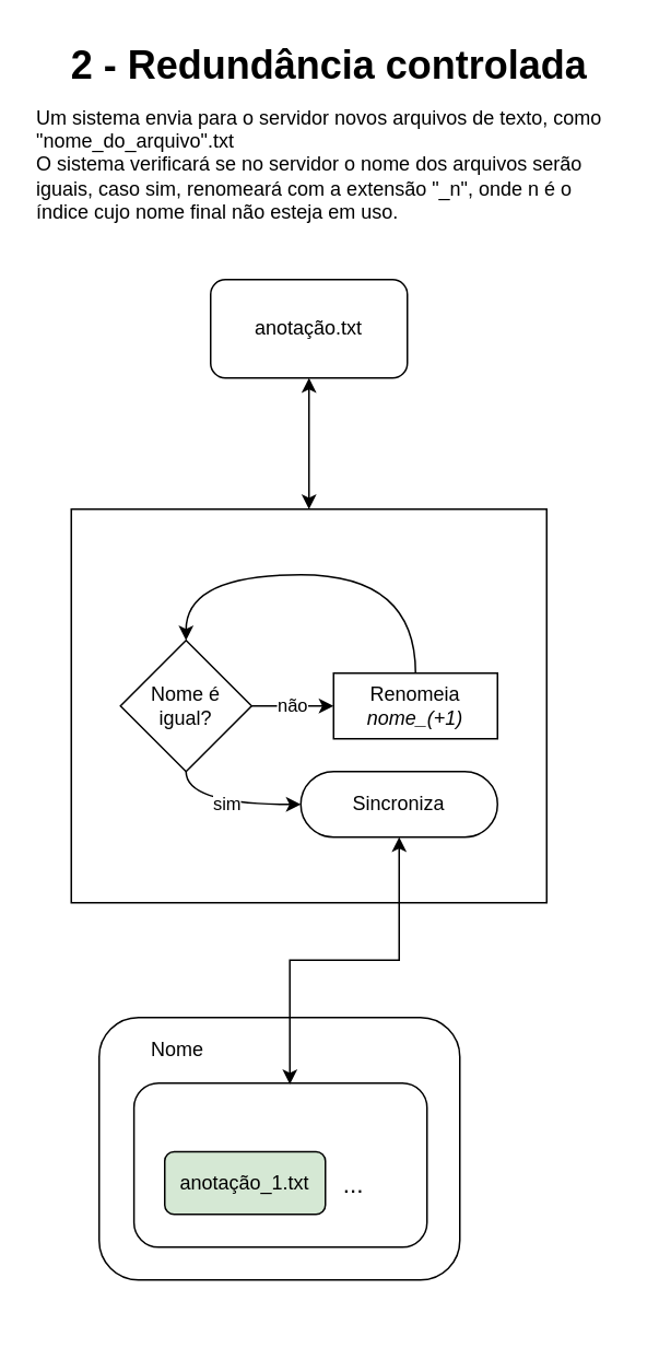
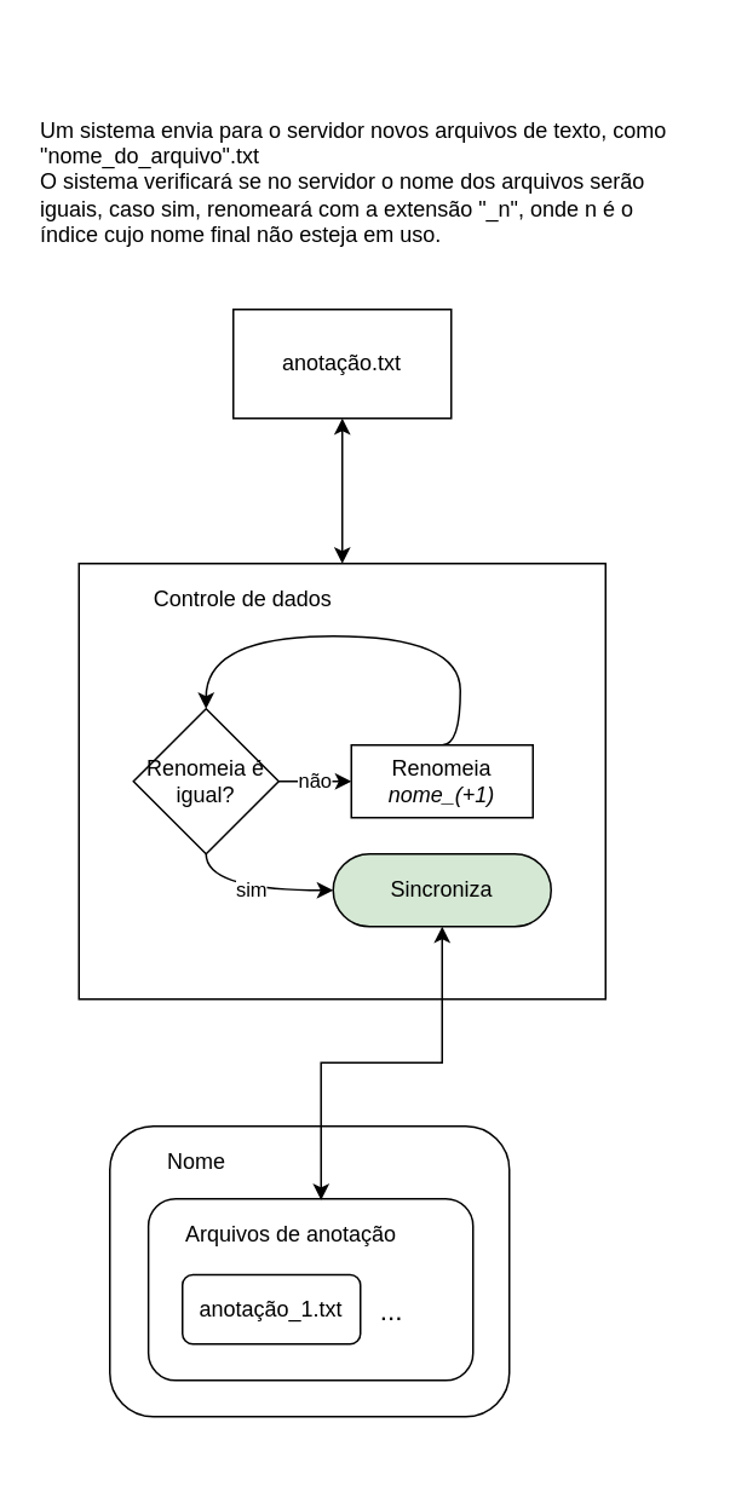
- <mxCell id="4" value="2 - Redundância controlada" style="text;strokeColor=none;fillColor=none;html=1;fontSize=24;fontStyle=1;verticalAlign=middle;align=center;rounded=1;glass=0;" parent="1" vertex="1"><mxGeometry x="20" y="20" width="360" height="40" as="geometry" /></mxCell>
- <mxCell id="3" value="anotação.txt" style="whiteSpace=wrap;html=1;rounded=1;" parent="1" vertex="1"><mxGeometry x="128" y="170" width="120" height="60" as="geometry" /></mxCell>
+ <mxCell id="3" value="anotação.txt" style="whiteSpace=wrap;html=1;" parent="1" vertex="1"><mxGeometry x="128" y="170" width="120" height="60" as="geometry" /></mxCell>
+ <mxCell id="16" value="Controle de dados" style="text;html=1;strokeColor=none;fillColor=none;align=center;verticalAlign=middle;whiteSpace=wrap;rounded=0;" parent="13" vertex="1"><mxGeometry x="60" y="30" width="101" height="20" as="geometry" /></mxCell>
- <mxCell id="15" value="Nome é&lt;br&gt;igual?" style="rhombus;whiteSpace=wrap;html=1;" parent="13" vertex="1"><mxGeometry x="50" y="100" width="80" height="80" as="geometry" /></mxCell>
+ <mxCell id="15" value="Renomeia é&lt;br&gt;igual?" style="rhombus;whiteSpace=wrap;html=1;" parent="13" vertex="1"><mxGeometry x="50" y="100" width="80" height="80" as="geometry" /></mxCell>
- <mxCell id="18" value="Renomeia&lt;br&gt;&lt;i&gt;nome_(+1)&lt;/i&gt;" style="shape=step;perimeter=stepPerimeter;whiteSpace=wrap;html=1;fixedSize=1;size=-29;" parent="13" vertex="1"><mxGeometry x="180" y="120" width="100" height="40" as="geometry" /></mxCell>
+ <mxCell id="18" value="Renomeia&lt;br&gt;&lt;i&gt;nome_(+1)&lt;/i&gt;" style="shape=step;perimeter=stepPerimeter;whiteSpace=wrap;html=1;fixedSize=1;size=-29;" parent="13" vertex="1"><mxGeometry x="170" y="120" width="100" height="40" as="geometry" /></mxCell>
- <mxCell id="20" value="Sincroniza" style="whiteSpace=wrap;html=1;rounded=1;arcSize=50;" parent="13" vertex="1"><mxGeometry x="160" y="180" width="120" height="40" as="geometry" /></mxCell>
+ <mxCell id="20" value="Sincroniza" style="whiteSpace=wrap;html=1;rounded=1;arcSize=50;fillColor=#d5e8d4;" parent="13" vertex="1"><mxGeometry x="160" y="180" width="120" height="40" as="geometry" /></mxCell>
+ <mxCell id="10" value="Arquivos de anotação" style="text;html=1;strokeColor=none;fillColor=none;align=left;verticalAlign=middle;whiteSpace=wrap;rounded=0;glass=0;" parent="6" vertex="1"><mxGeometry x="60" y="70" width="141.26" height="20" as="geometry" /></mxCell>
- <mxCell id="11" value="anotação_1.txt" style="whiteSpace=wrap;html=1;rounded=1;glass=0;fillColor=#d5e8d4;" parent="6" vertex="1"><mxGeometry x="60" y="101.82" width="98" height="38.18" as="geometry" /></mxCell>
+ <mxCell id="11" value="anotação_1.txt" style="whiteSpace=wrap;html=1;rounded=1;glass=0;" parent="6" vertex="1"><mxGeometry x="60" y="101.82" width="98" height="38.18" as="geometry" /></mxCell>
